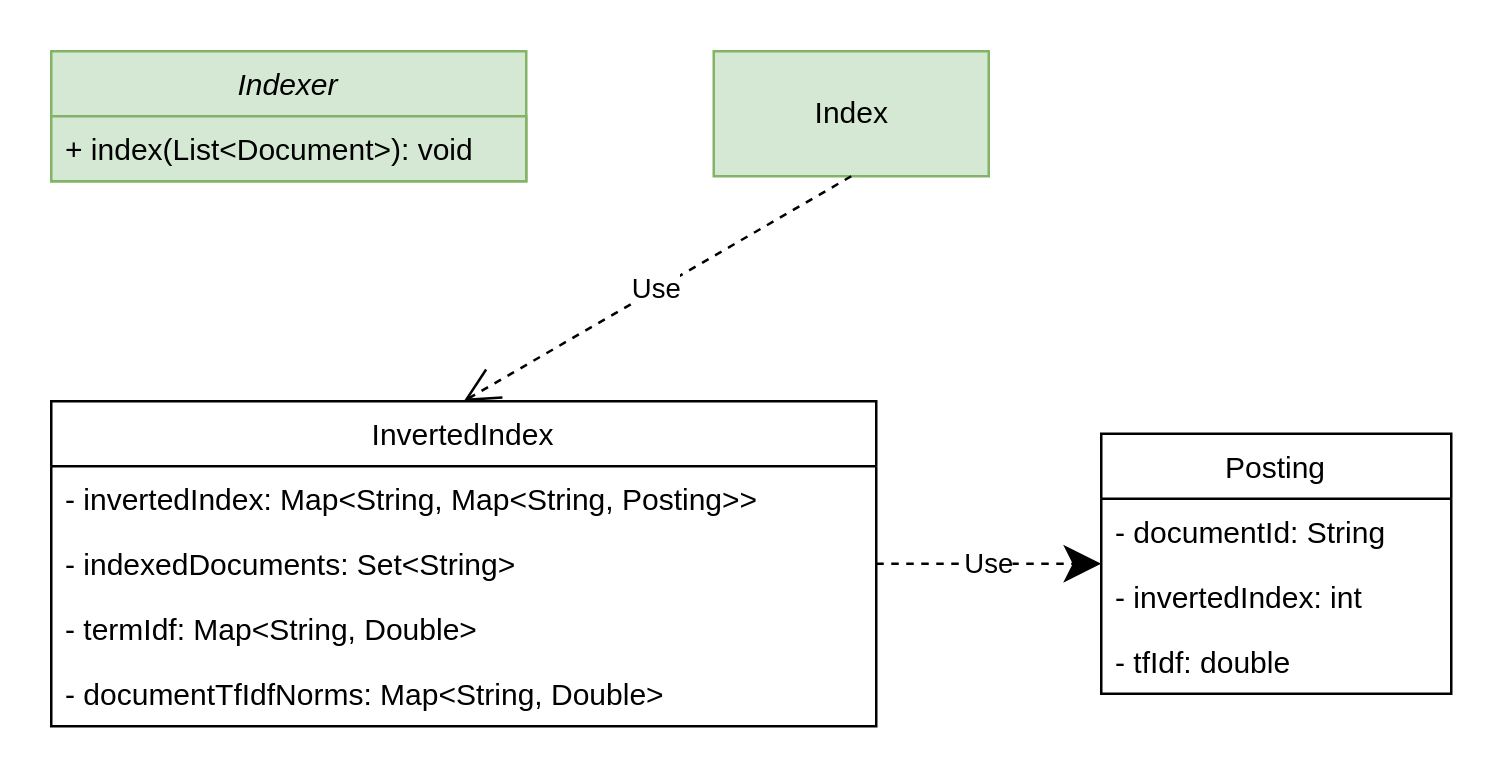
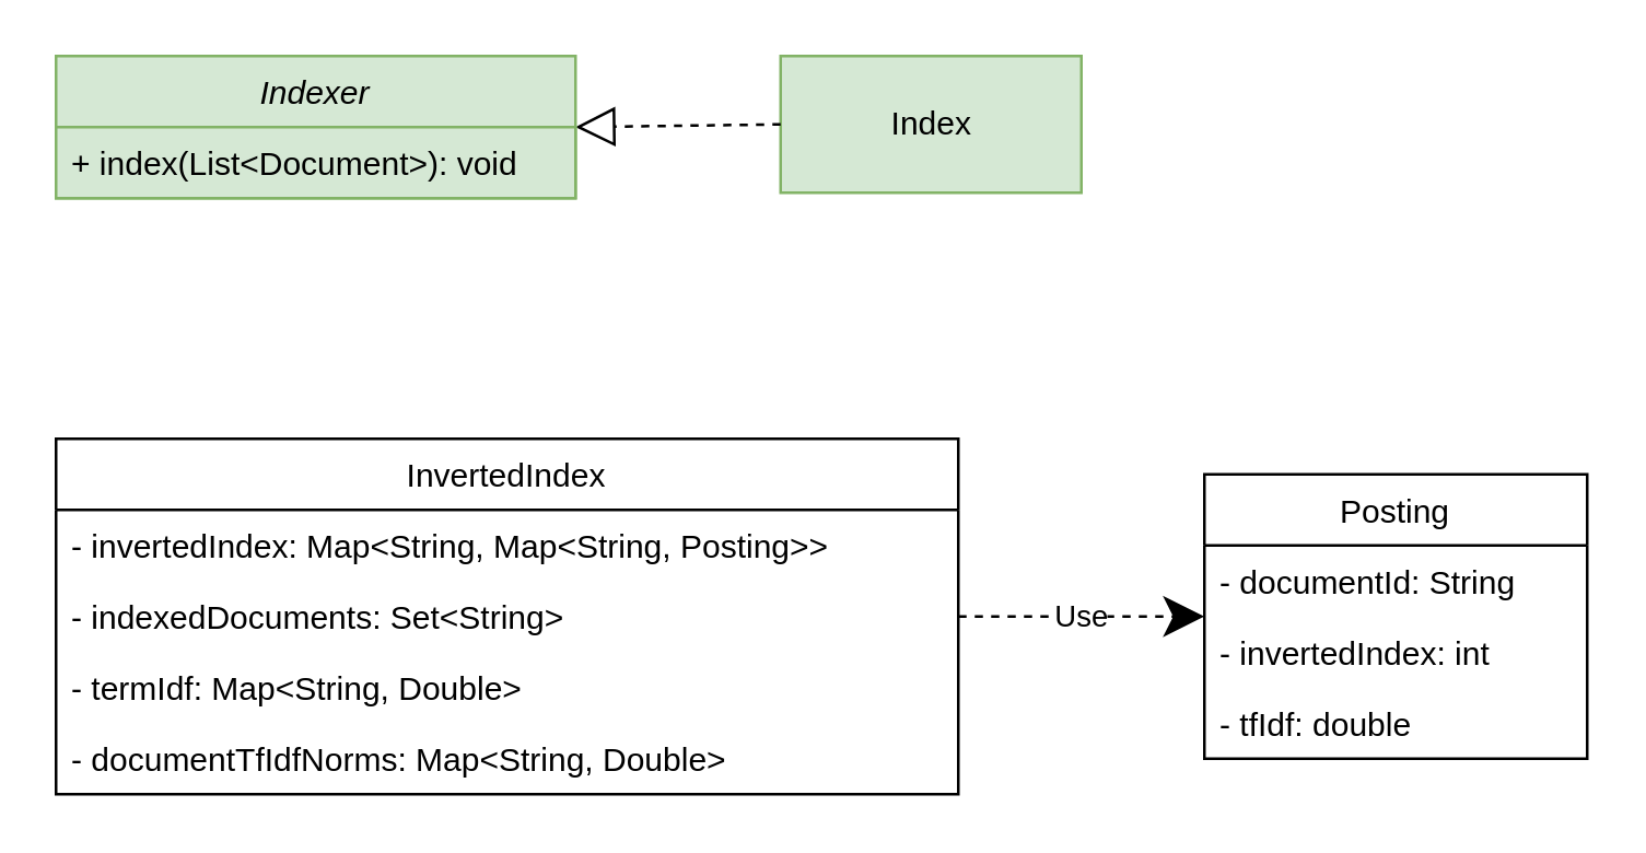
+ <mxCell id="4" value="" style="endArrow=block;dashed=1;endFill=0;endSize=12;html=1;exitX=0;exitY=0.5;exitDx=0;exitDy=0;entryX=1;entryY=0.5;entryDx=0;entryDy=0;" edge="1" parent="1" source="2" target="5"><mxGeometry width="160" relative="1" as="geometry"><mxPoint x="330" y="190" as="sourcePoint" /><mxPoint x="490" y="190" as="targetPoint" /></mxGeometry></mxCell>
- <mxCell id="3" value="Use" style="endArrow=open;endSize=12;dashed=1;html=1;exitX=0.5;exitY=1;exitDx=0;exitDy=0;entryX=0.5;entryY=0;entryDx=0;entryDy=0;" edge="1" parent="1" source="2" target="7"><mxGeometry width="160" relative="1" as="geometry"><mxPoint x="330" y="190" as="sourcePoint" /><mxPoint x="490" y="190" as="targetPoint" /></mxGeometry></mxCell>
